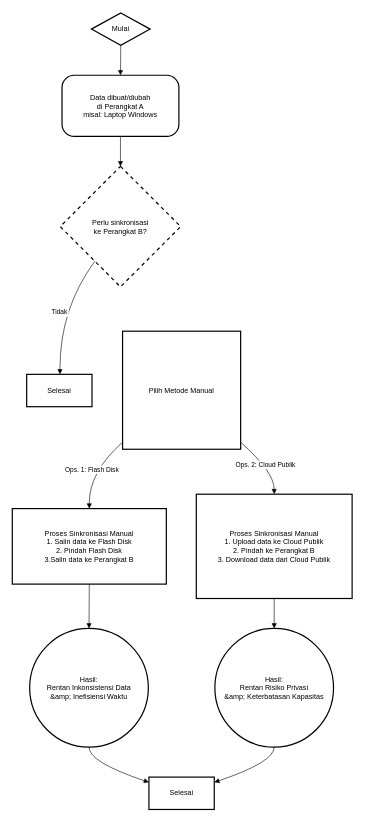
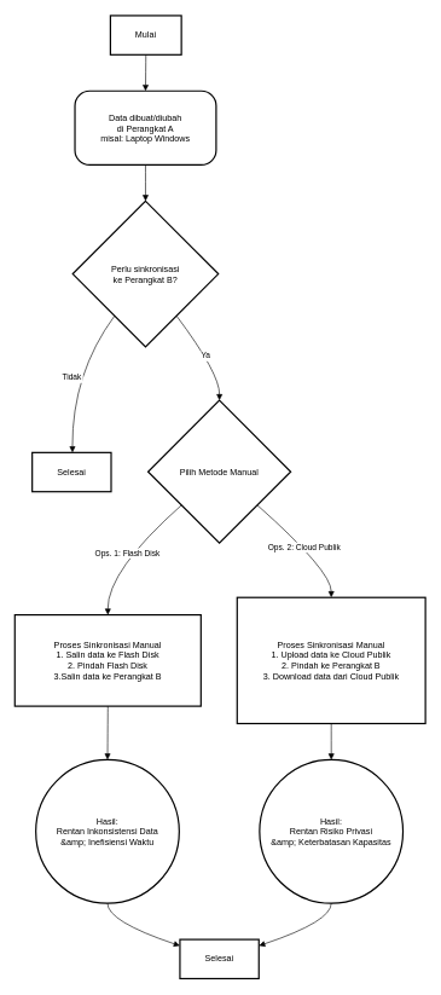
- <mxCell id="2" value="Mulai" style="rhombus;whiteSpace=wrap;strokeWidth=2;" vertex="1" parent="1"><mxGeometry x="152" y="20" width="98" height="54" as="geometry" /></mxCell>
+ <mxCell id="2" value="Mulai" style="whiteSpace=wrap;strokeWidth=2;" vertex="1" parent="1"><mxGeometry x="152" y="20" width="98" height="54" as="geometry" /></mxCell>
- <mxCell id="4" value="Perlu sinkronisasi &#10; ke Perangkat B?" style="rhombus;strokeWidth=2;whiteSpace=wrap;dashed=1;" vertex="1" parent="1"><mxGeometry x="100" y="276" width="201" height="201" as="geometry" /></mxCell>
+ <mxCell id="4" value="Perlu sinkronisasi &#10; ke Perangkat B?" style="rhombus;strokeWidth=2;whiteSpace=wrap;" vertex="1" parent="1"><mxGeometry x="100" y="276" width="201" height="201" as="geometry" /></mxCell>
+ <mxCell id="15" value="Ya" style="curved=1;startArrow=none;endArrow=block;exitX=0.87;exitY=1;entryX=0.5;entryY=0;rounded=0;" edge="1" parent="1" source="4" target="6"><mxGeometry relative="1" as="geometry"><Array as="points"><mxPoint x="303" y="514" /></Array></mxGeometry></mxCell>
- <mxCell id="6" value="Pilih Metode Manual" style="strokeWidth=2;whiteSpace=wrap;rounded=0;" vertex="1" parent="1"><mxGeometry x="204" y="551" width="197" height="197" as="geometry" /></mxCell>
+ <mxCell id="6" value="Pilih Metode Manual" style="rhombus;strokeWidth=2;whiteSpace=wrap;" vertex="1" parent="1"><mxGeometry x="204" y="551" width="197" height="197" as="geometry" /></mxCell>
